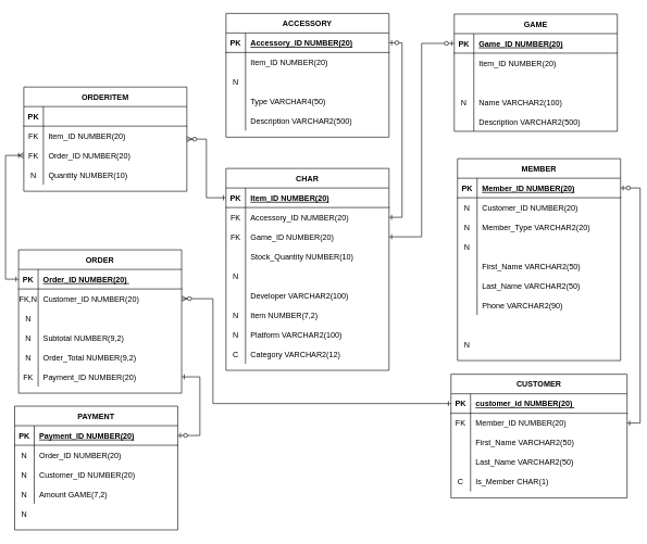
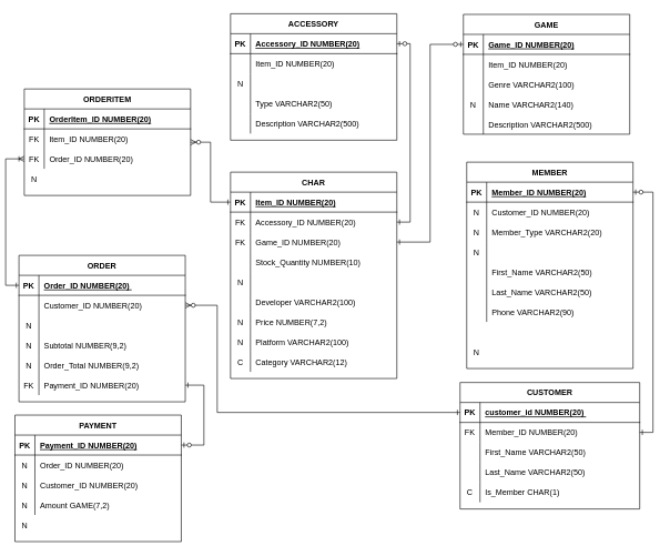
+ <mxCell id="147" value="Genre VARCHAR2(100)" style="shape=partialRectangle;overflow=hidden;connectable=0;fillColor=none;top=0;left=0;bottom=0;right=0;align=left;spacingLeft=6;" parent="145" vertex="1"><mxGeometry x="30" width="220" height="30" as="geometry" /></mxCell>
- <mxCell id="84" value="Type VARCHAR4(50)" style="shape=partialRectangle;overflow=hidden;connectable=0;fillColor=none;top=0;left=0;bottom=0;right=0;align=left;spacingLeft=6;" parent="82" vertex="1"><mxGeometry x="30" width="220" height="30" as="geometry" /></mxCell>
+ <mxCell id="84" value="Type VARCHAR2(50)" style="shape=partialRectangle;overflow=hidden;connectable=0;fillColor=none;top=0;left=0;bottom=0;right=0;align=left;spacingLeft=6;" parent="82" vertex="1"><mxGeometry x="30" width="220" height="30" as="geometry" /></mxCell>
- <mxCell id="150" value="Name VARCHAR2(100)" style="shape=partialRectangle;overflow=hidden;connectable=0;fillColor=none;top=0;left=0;bottom=0;right=0;align=left;spacingLeft=6;" parent="148" vertex="1"><mxGeometry x="30" width="220" height="30" as="geometry" /></mxCell>
+ <mxCell id="150" value="Name VARCHAR2(140)" style="shape=partialRectangle;overflow=hidden;connectable=0;fillColor=none;top=0;left=0;bottom=0;right=0;align=left;spacingLeft=6;" parent="148" vertex="1"><mxGeometry x="30" width="220" height="30" as="geometry" /></mxCell>
+ <mxCell id="111" value="OrderItem_ID NUMBER(20)" style="shape=partialRectangle;overflow=hidden;connectable=0;fillColor=none;top=0;left=0;bottom=0;right=0;align=left;spacingLeft=6;fontStyle=5;" parent="109" vertex="1"><mxGeometry x="30" width="220" height="30" as="geometry" /></mxCell>
- <mxCell id="120" value="Quantity NUMBER(10)" style="shape=partialRectangle;overflow=hidden;connectable=0;fillColor=none;top=0;left=0;bottom=0;right=0;align=left;spacingLeft=6;" parent="118" vertex="1"><mxGeometry x="30" width="220" height="30" as="geometry" /></mxCell>
- <mxCell id="94" value="FK,N" style="shape=partialRectangle;overflow=hidden;connectable=0;fillColor=none;top=0;left=0;bottom=0;right=0;" parent="93" vertex="1"><mxGeometry width="30" height="30" as="geometry" /></mxCell>
- <mxCell id="49" value="Item NUMBER(7,2)" style="shape=partialRectangle;overflow=hidden;connectable=0;fillColor=none;top=0;left=0;bottom=0;right=0;align=left;spacingLeft=6;" parent="47" vertex="1"><mxGeometry x="30" width="220" height="30" as="geometry" /></mxCell>
+ <mxCell id="49" value="Price NUMBER(7,2)" style="shape=partialRectangle;overflow=hidden;connectable=0;fillColor=none;top=0;left=0;bottom=0;right=0;align=left;spacingLeft=6;" parent="47" vertex="1"><mxGeometry x="30" width="220" height="30" as="geometry" /></mxCell>
